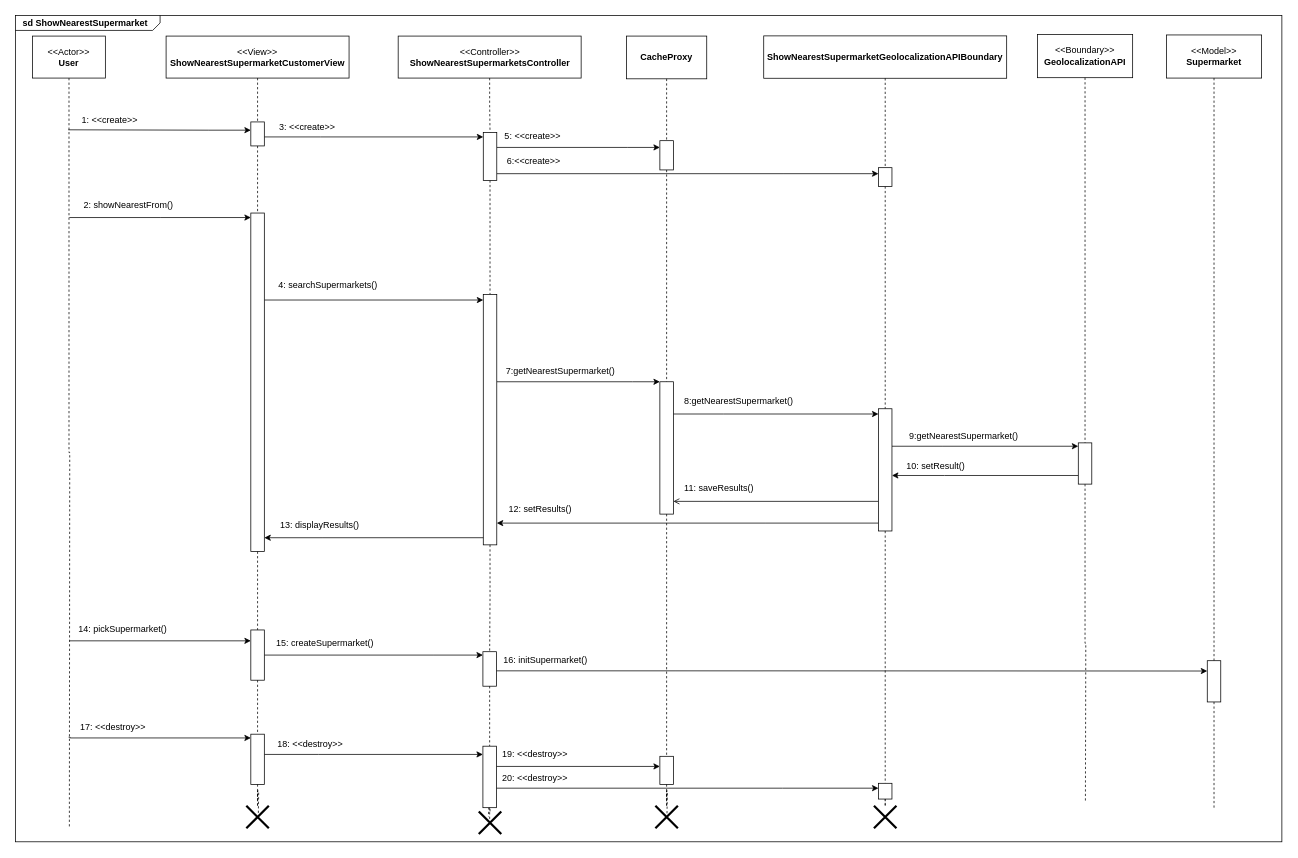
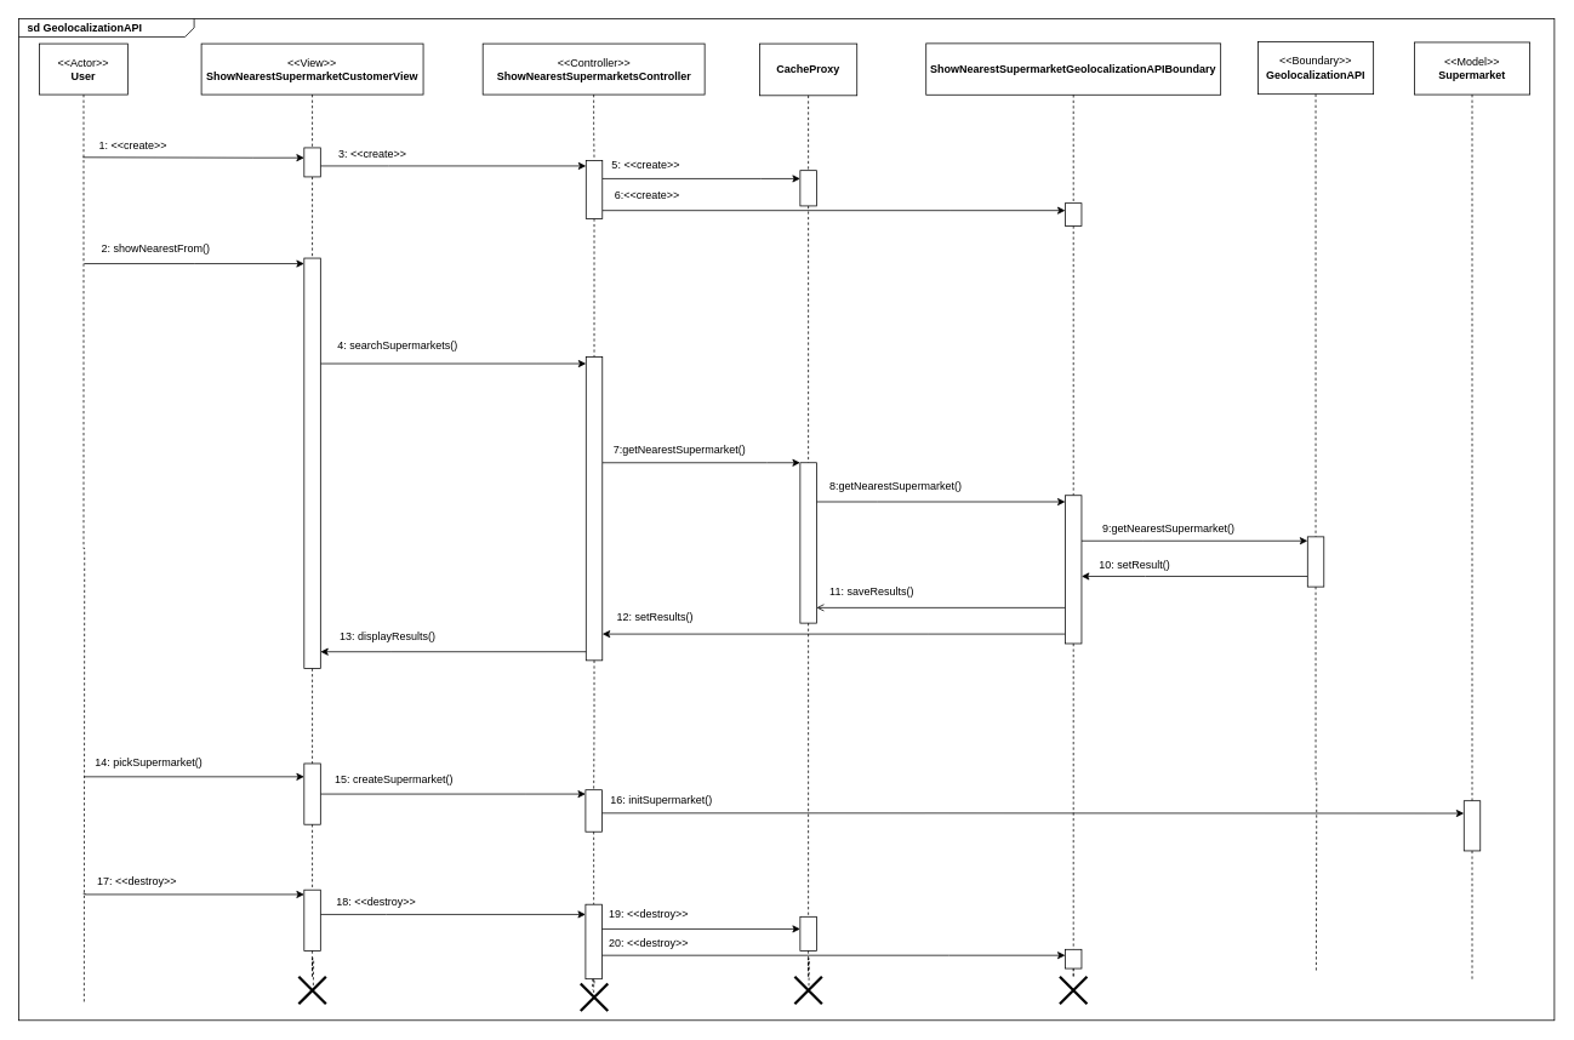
- <mxCell id="78" value="&lt;p style=&quot;margin:0px;margin-top:4px;margin-left:10px;text-align:left;&quot;&gt;&lt;b&gt;sd ShowNearestSupermarket&lt;/b&gt;&lt;/p&gt;" style="html=1;shape=mxgraph.sysml.package;html=1;overflow=fill;whiteSpace=wrap;fillOpacity=0;labelX=193.33;" parent="1" vertex="1"><mxGeometry x="20" y="20" width="1689" height="1102" as="geometry" /></mxCell>
+ <mxCell id="78" value="&lt;p style=&quot;margin:0px;margin-top:4px;margin-left:10px;text-align:left;&quot;&gt;&lt;b&gt;sd GeolocalizationAPI&lt;/b&gt;&lt;/p&gt;" style="html=1;shape=mxgraph.sysml.package;html=1;overflow=fill;whiteSpace=wrap;fillOpacity=0;labelX=193.33;" parent="1" vertex="1"><mxGeometry x="20" y="20" width="1689" height="1102" as="geometry" /></mxCell>
